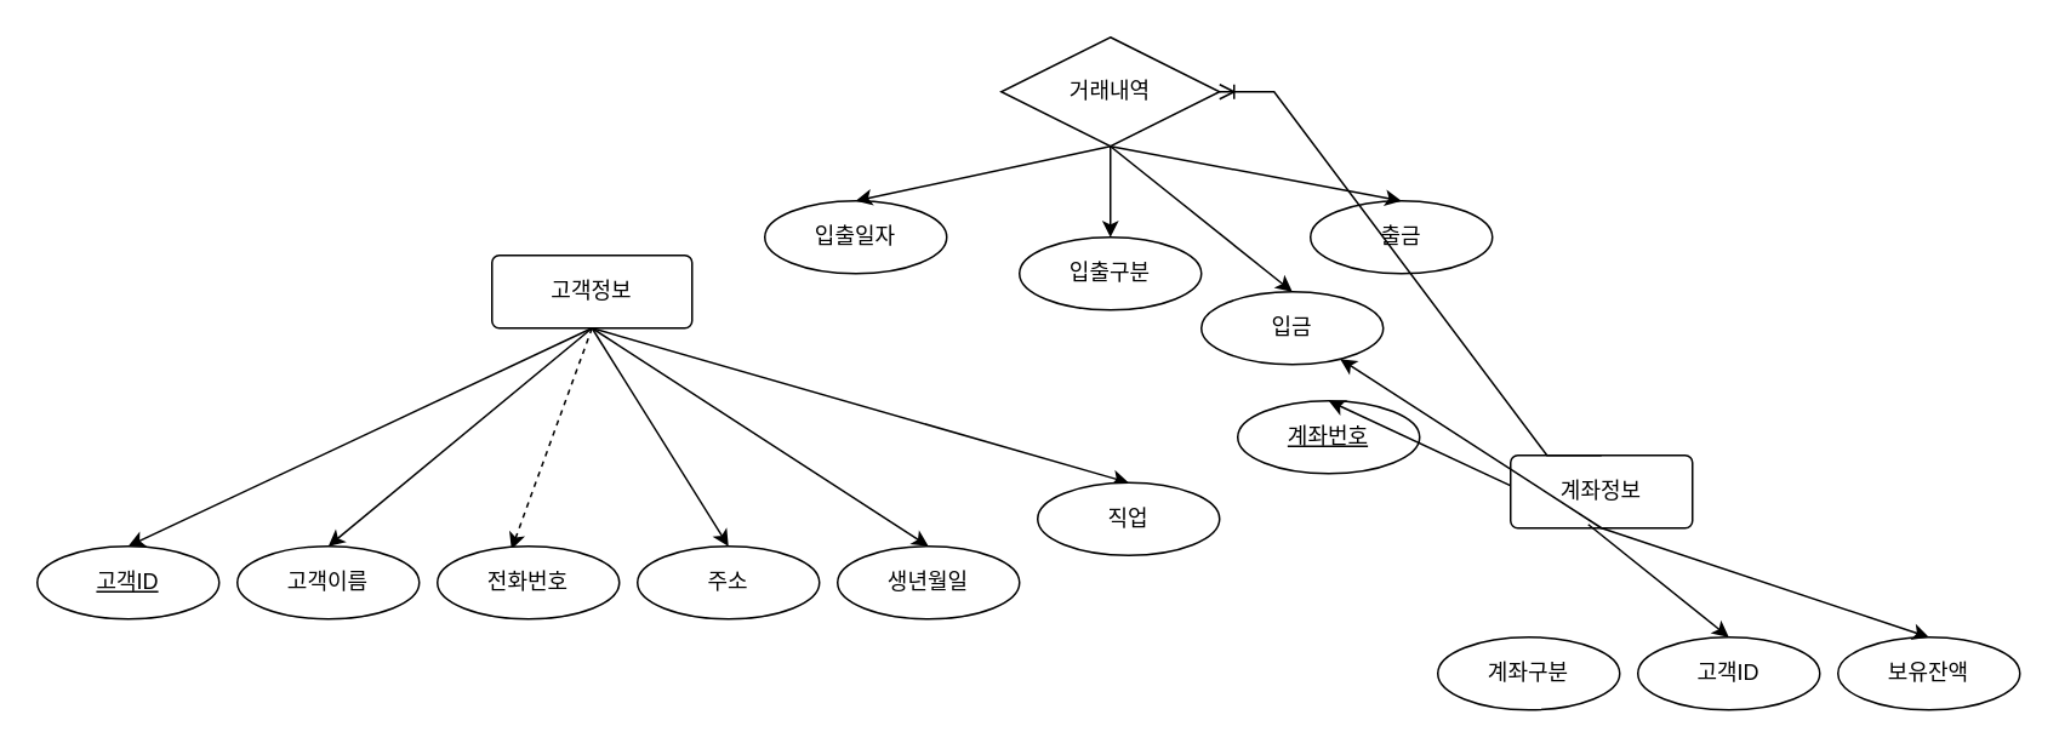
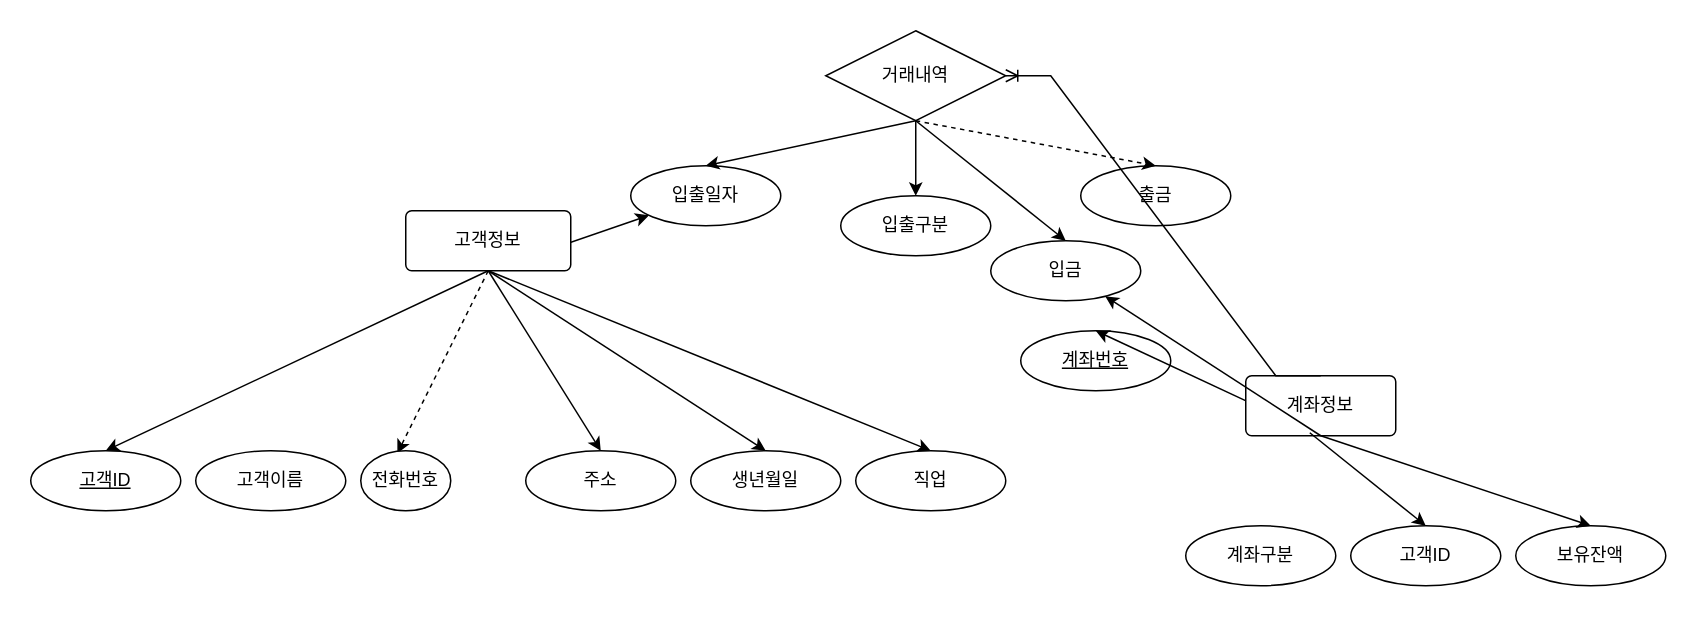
- <mxCell id="24" style="rounded=0;orthogonalLoop=1;jettySize=auto;html=1;entryX=0.5;entryY=0;entryDx=0;entryDy=0;exitX=0.5;exitY=1;exitDx=0;exitDy=0;" parent="1" source="25" target="19" edge="1"><mxGeometry relative="1" as="geometry"><mxPoint x="610" y="90" as="sourcePoint" /><mxPoint x="950" y="280" as="targetPoint" /></mxGeometry></mxCell>
+ <mxCell id="24" style="rounded=0;orthogonalLoop=1;jettySize=auto;html=1;entryX=0.5;entryY=0;entryDx=0;entryDy=0;exitX=0.5;exitY=1;exitDx=0;exitDy=0;dashed=1;" parent="1" source="25" target="19" edge="1"><mxGeometry relative="1" as="geometry"><mxPoint x="610" y="90" as="sourcePoint" /><mxPoint x="950" y="280" as="targetPoint" /></mxGeometry></mxCell>
- <mxCell id="3" style="rounded=0;orthogonalLoop=1;jettySize=auto;html=1;entryX=0.5;entryY=0;entryDx=0;entryDy=0;exitX=0.5;exitY=1;exitDx=0;exitDy=0;" parent="1" source="8" target="10" edge="1"><mxGeometry relative="1" as="geometry" /></mxCell>
+ <mxCell id="3" style="rounded=0;orthogonalLoop=1;jettySize=auto;html=1;exitX=0.5;exitY=1;exitDx=0;exitDy=0;" parent="1" source="8" target="16" edge="1"><mxGeometry relative="1" as="geometry" /></mxCell>
- <mxCell id="14" value="직업" style="ellipse;whiteSpace=wrap;html=1;align=center;" parent="1" vertex="1"><mxGeometry x="570" y="265" width="100" height="40" as="geometry" /></mxCell>
+ <mxCell id="14" value="직업" style="ellipse;whiteSpace=wrap;html=1;align=center;" parent="1" vertex="1"><mxGeometry x="570" y="300" width="100" height="40" as="geometry" /></mxCell>
- <mxCell id="11" value="전화번호" style="ellipse;whiteSpace=wrap;html=1;align=center;" parent="1" vertex="1"><mxGeometry x="240" y="300" width="100" height="40" as="geometry" /></mxCell>
+ <mxCell id="11" value="전화번호" style="ellipse;whiteSpace=wrap;html=1;align=center;" parent="1" vertex="1"><mxGeometry x="240" y="300" width="60" height="40" as="geometry" /></mxCell>
